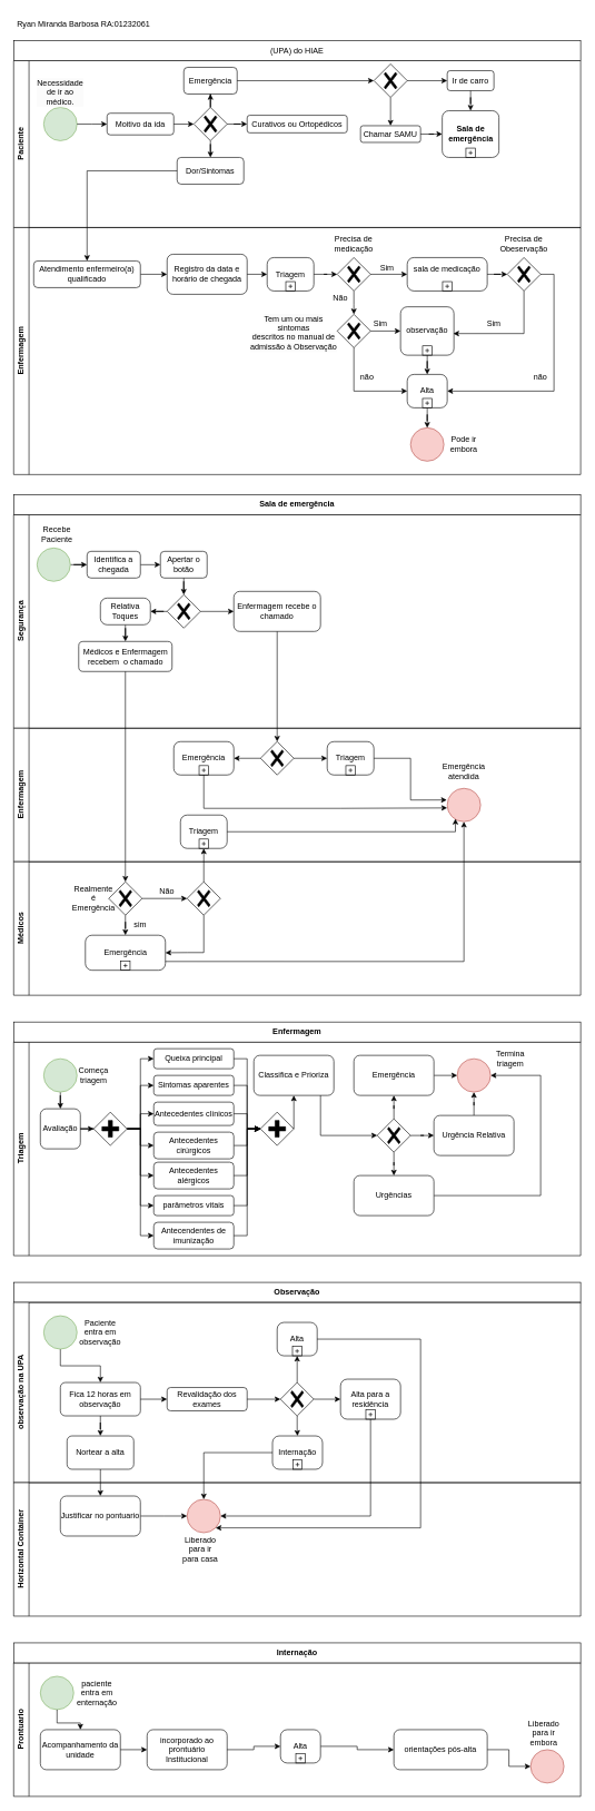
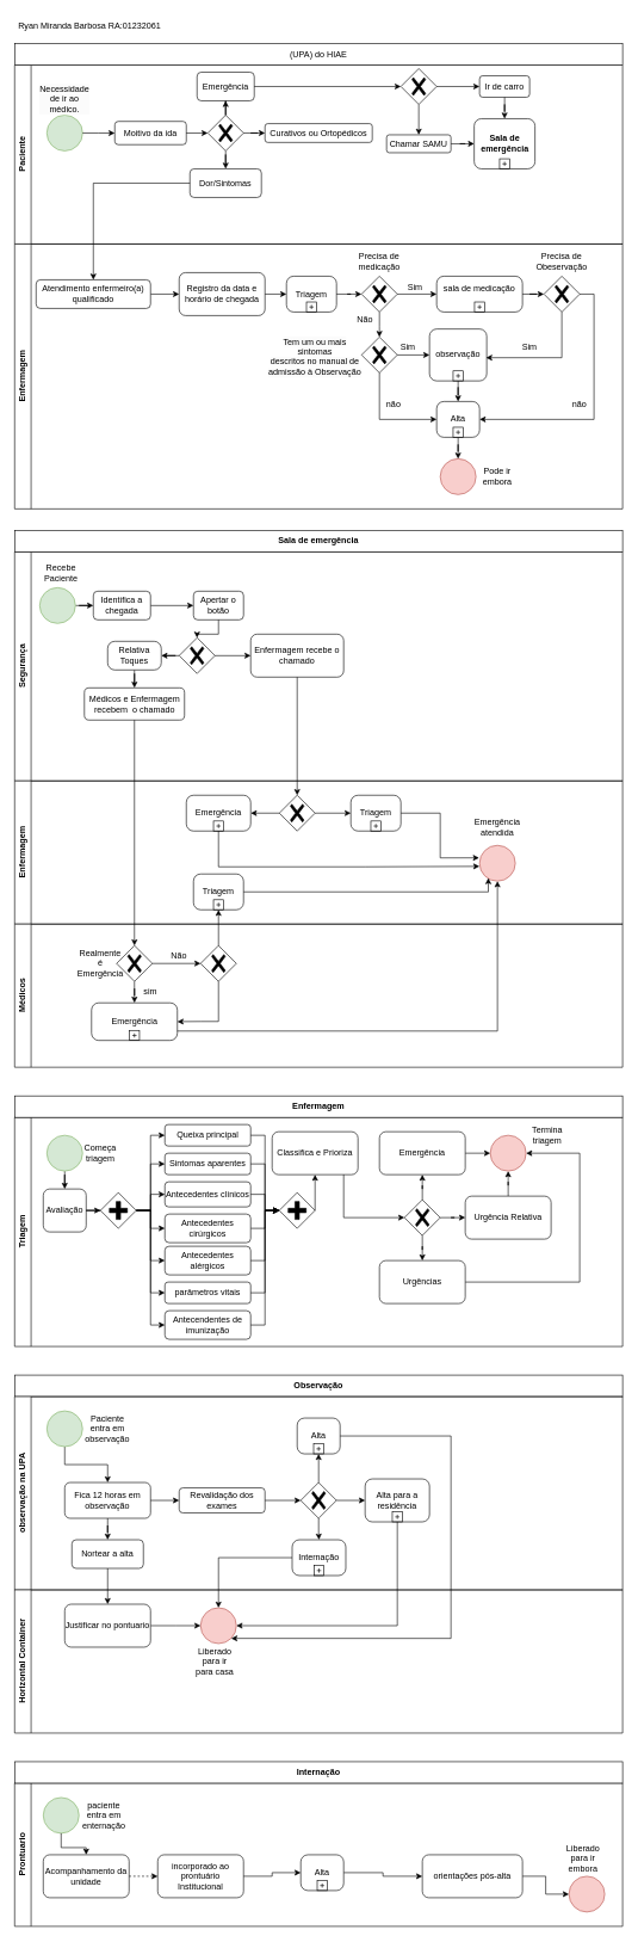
- <mxCell id="101" value="Apertar o botão" style="rounded=1;whiteSpace=wrap;html=1;" parent="100" vertex="1"><mxGeometry x="220" y="55" width="70" height="40" as="geometry" /></mxCell>
+ <mxCell id="101" value="Apertar o botão" style="rounded=1;whiteSpace=wrap;html=1;" parent="100" vertex="1"><mxGeometry x="250" y="55" width="70" height="40" as="geometry" /></mxCell>
- <mxCell id="163" value="Nortear a alta" style="rounded=1;whiteSpace=wrap;html=1;" parent="148" vertex="1"><mxGeometry x="80" y="200" width="100" height="50" as="geometry" /></mxCell>
+ <mxCell id="163" value="Nortear a alta" style="rounded=1;whiteSpace=wrap;html=1;" parent="148" vertex="1"><mxGeometry x="80" y="200" width="100" height="40" as="geometry" /></mxCell>
- <mxCell id="187" style="edgeStyle=orthogonalEdgeStyle;rounded=0;orthogonalLoop=1;jettySize=auto;html=1;" edge="1" parent="1" source="170" target="186"><mxGeometry relative="1" as="geometry"><mxPoint x="280" y="2620" as="targetPoint" /></mxGeometry></mxCell>
+ <mxCell id="187" style="edgeStyle=orthogonalEdgeStyle;rounded=0;orthogonalLoop=1;jettySize=auto;html=1;dashed=1;" edge="1" parent="1" source="170" target="186"><mxGeometry relative="1" as="geometry"><mxPoint x="280" y="2620" as="targetPoint" /></mxGeometry></mxCell>
